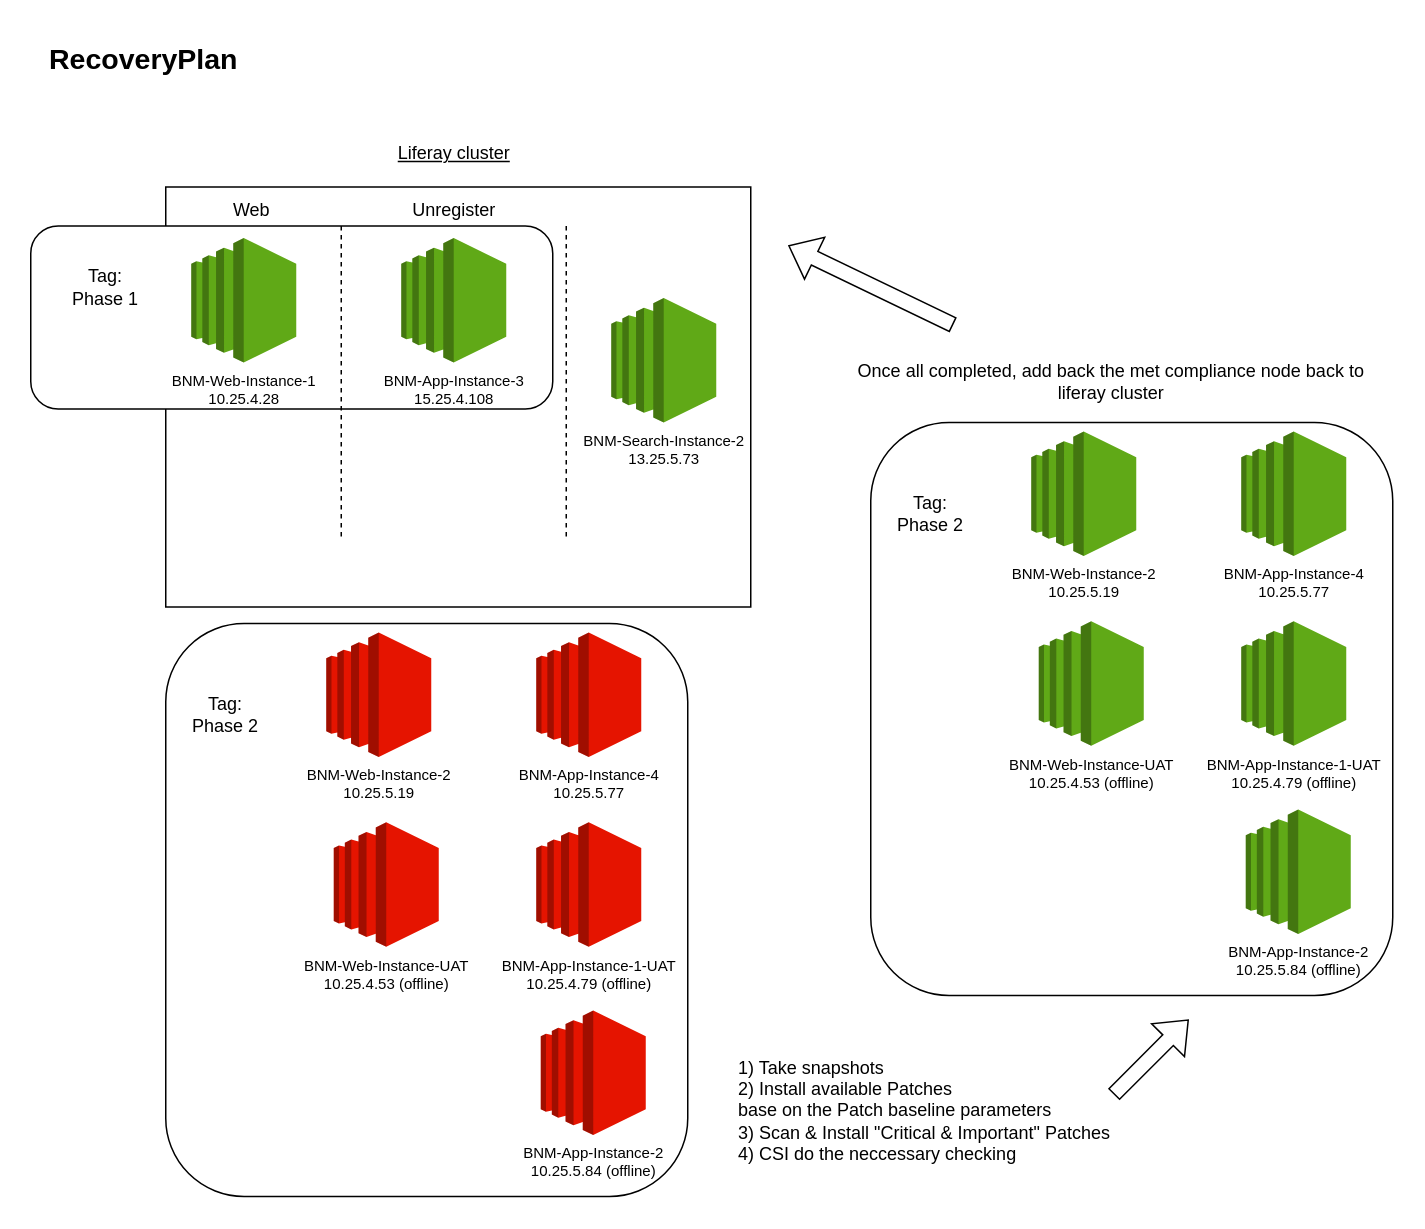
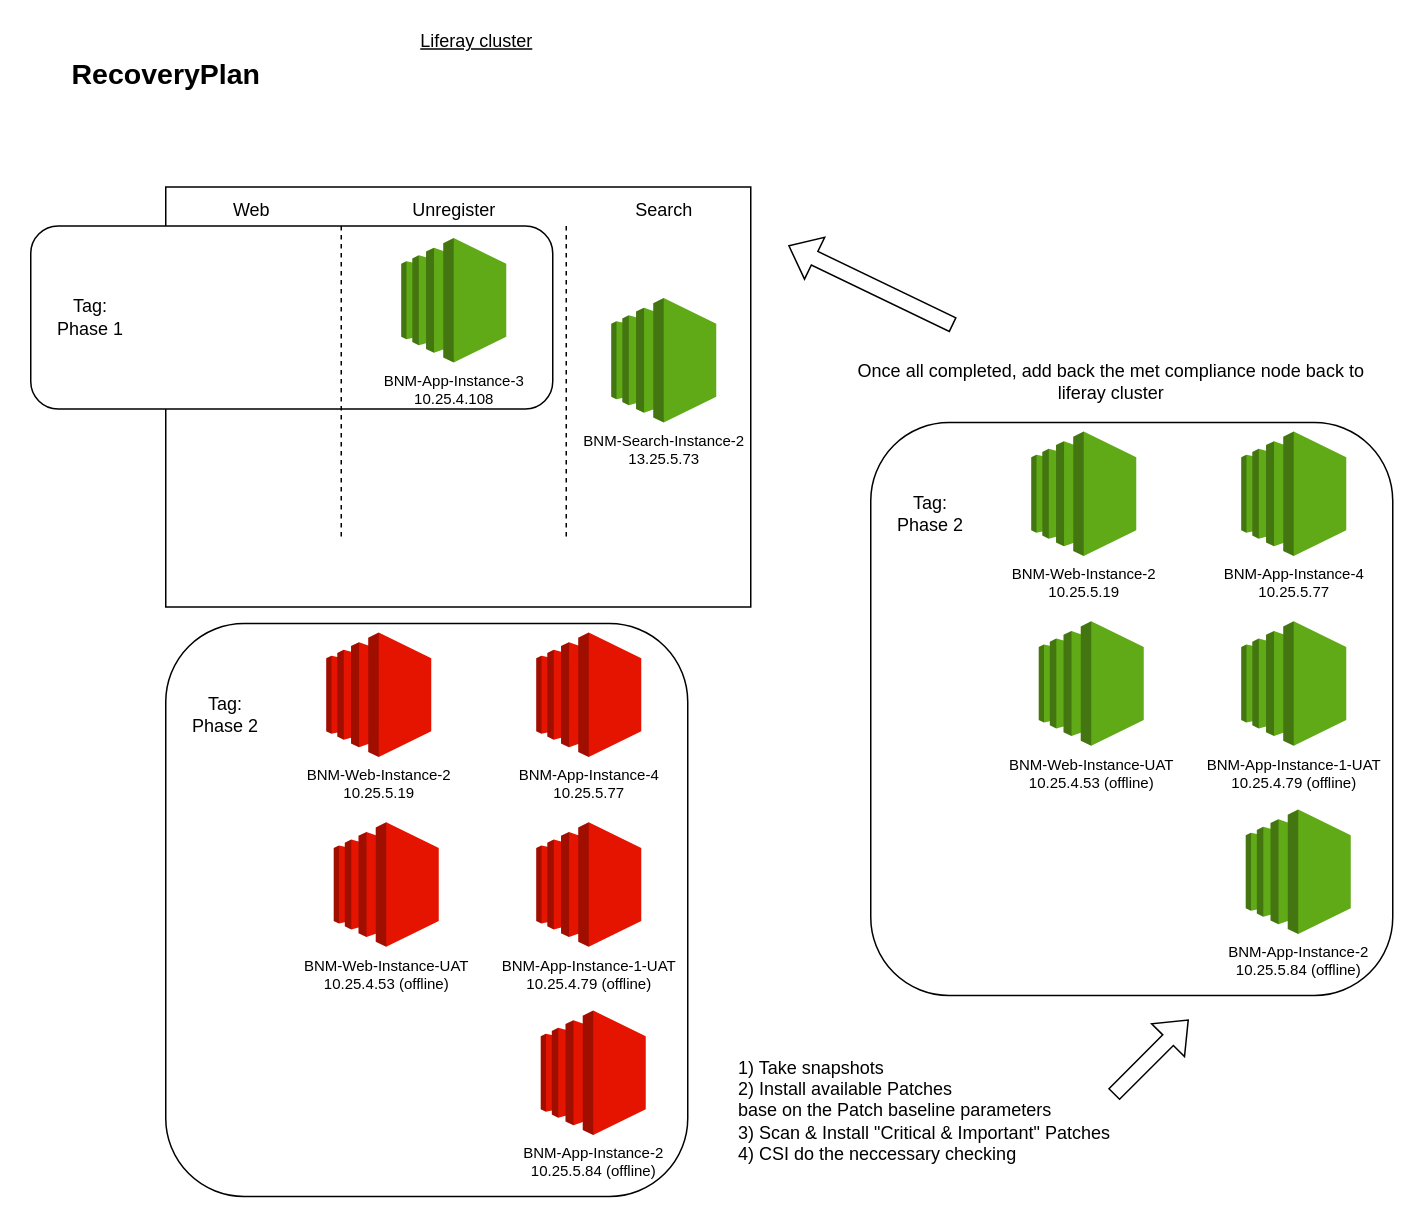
- <mxCell id="2" value="RecoveryPlan" style="text;html=1;align=center;verticalAlign=middle;resizable=0;points=[];autosize=1;strokeColor=none;fillColor=none;fontSize=19;fontStyle=1" vertex="1" parent="1"><mxGeometry x="20" y="20" width="150" height="40" as="geometry" /></mxCell>
+ <mxCell id="2" value="RecoveryPlan" style="text;html=1;align=center;verticalAlign=middle;resizable=0;points=[];autosize=1;strokeColor=none;fillColor=none;fontSize=19;fontStyle=1" vertex="1" parent="1"><mxGeometry x="35" y="30" width="150" height="40" as="geometry" /></mxCell>
- <mxCell id="14" value="Liferay cluster" style="text;html=1;align=center;verticalAlign=middle;resizable=0;points=[];autosize=1;strokeColor=none;fillColor=none;fontStyle=4" vertex="1" parent="1"><mxGeometry x="252" y="87" width="100" height="30" as="geometry" /></mxCell>
+ <mxCell id="14" value="Liferay cluster" style="text;html=1;align=center;verticalAlign=middle;resizable=0;points=[];autosize=1;strokeColor=none;fillColor=none;fontStyle=4" vertex="1" parent="1"><mxGeometry x="267" y="12" width="100" height="30" as="geometry" /></mxCell>
+ <mxCell id="12" value="Search" style="text;html=1;align=center;verticalAlign=middle;resizable=0;points=[];autosize=1;strokeColor=none;fillColor=none;shadow=0;" vertex="1" parent="1"><mxGeometry x="412" y="125" width="60" height="30" as="geometry" /></mxCell>
- <mxCell id="21" value="Tag: Phase 1" style="text;html=1;strokeColor=none;fillColor=none;align=center;verticalAlign=middle;whiteSpace=wrap;rounded=0;" vertex="1" parent="1"><mxGeometry x="40" y="176" width="60" height="30" as="geometry" /></mxCell>
+ <mxCell id="21" value="Tag: Phase 1" style="text;html=1;strokeColor=none;fillColor=none;align=center;verticalAlign=middle;whiteSpace=wrap;rounded=0;" vertex="1" parent="1"><mxGeometry x="30" y="196" width="60" height="30" as="geometry" /></mxCell>
- <mxCell id="16" value="BNM-Web-Instance-1&lt;br&gt;10.25.4.28" style="outlineConnect=0;dashed=0;verticalLabelPosition=bottom;verticalAlign=top;align=center;html=1;shape=mxgraph.aws3.ec2;fillColor=#60a917;shadow=0;fontSize=10;fontColor=#000000;strokeColor=#2D7600;labelBorderColor=none;" vertex="1" parent="1"><mxGeometry x="127" y="158" width="70" height="83" as="geometry" /></mxCell>
- <mxCell id="17" value="BNM-App-Instance-3&lt;br&gt;15.25.4.108" style="outlineConnect=0;dashed=0;verticalLabelPosition=bottom;verticalAlign=top;align=center;html=1;shape=mxgraph.aws3.ec2;fillColor=#60a917;shadow=0;fontSize=10;fontColor=#000000;strokeColor=#2D7600;labelBorderColor=none;" vertex="1" parent="1"><mxGeometry x="267" y="158" width="70" height="83" as="geometry" /></mxCell>
+ <mxCell id="17" value="BNM-App-Instance-3&lt;br&gt;10.25.4.108" style="outlineConnect=0;dashed=0;verticalLabelPosition=bottom;verticalAlign=top;align=center;html=1;shape=mxgraph.aws3.ec2;fillColor=#60a917;shadow=0;fontSize=10;fontColor=#000000;strokeColor=#2D7600;labelBorderColor=none;" vertex="1" parent="1"><mxGeometry x="267" y="158" width="70" height="83" as="geometry" /></mxCell>
